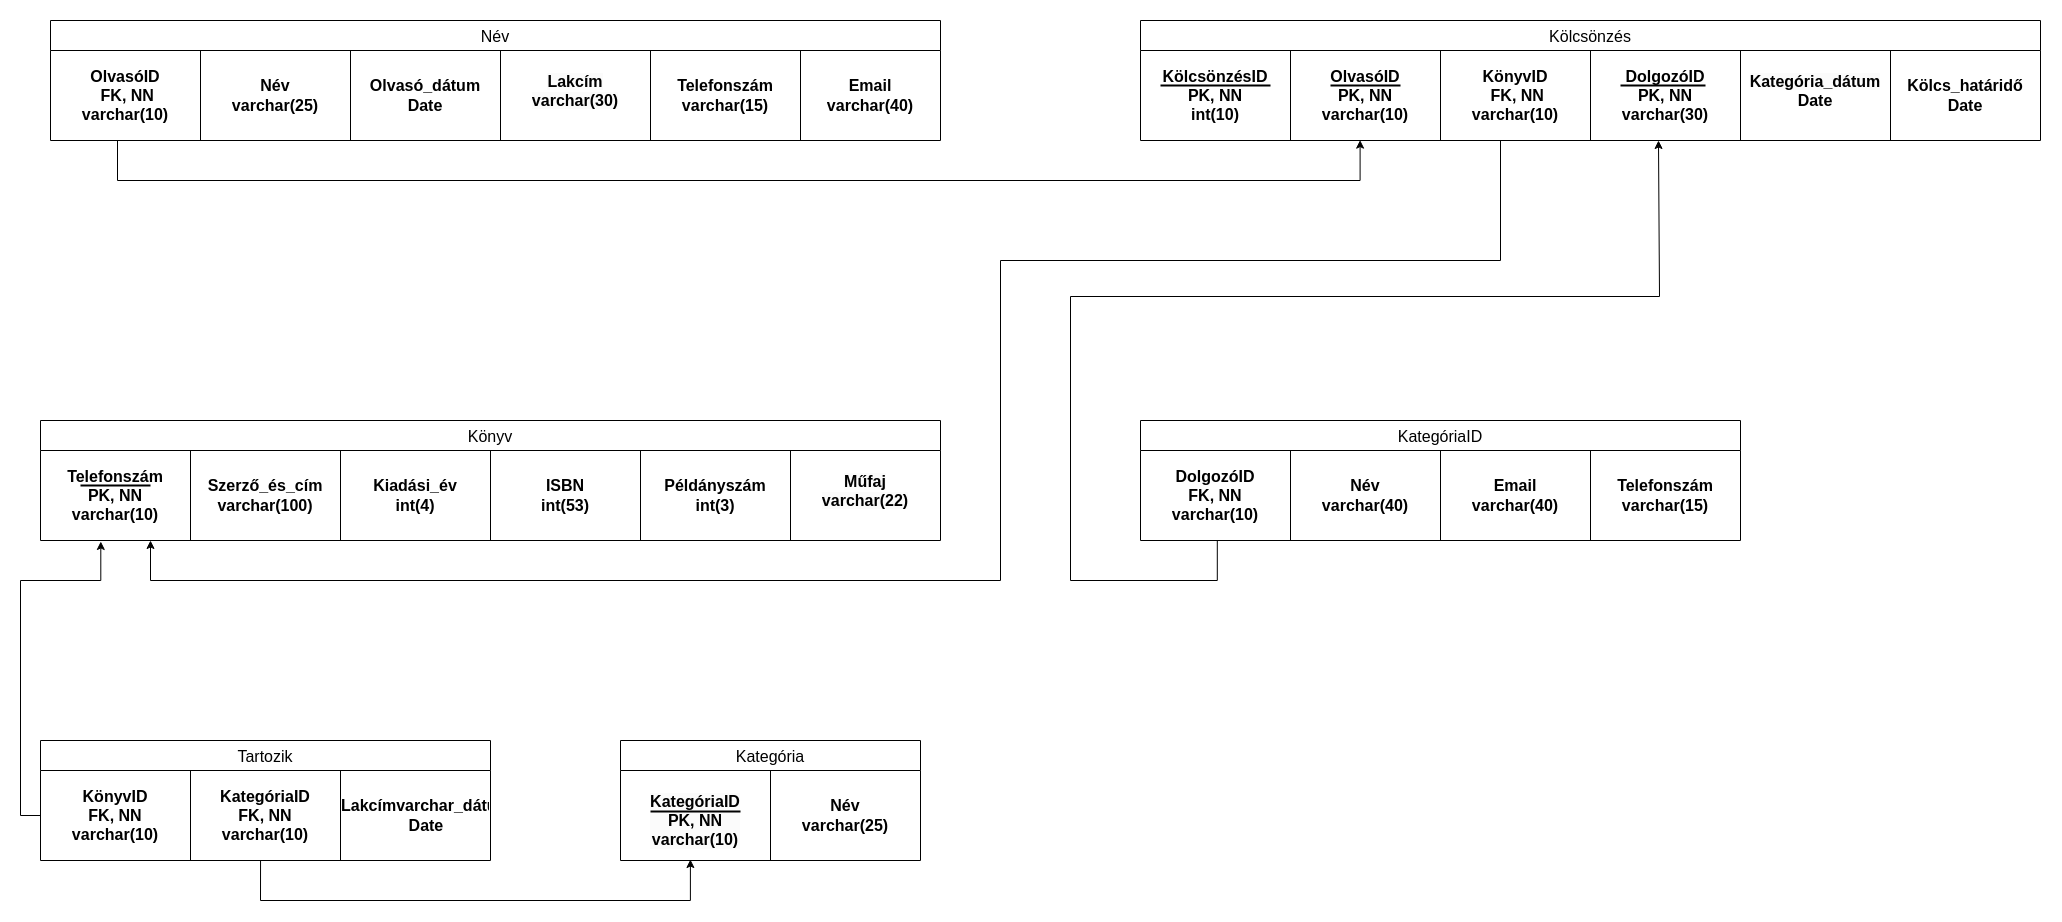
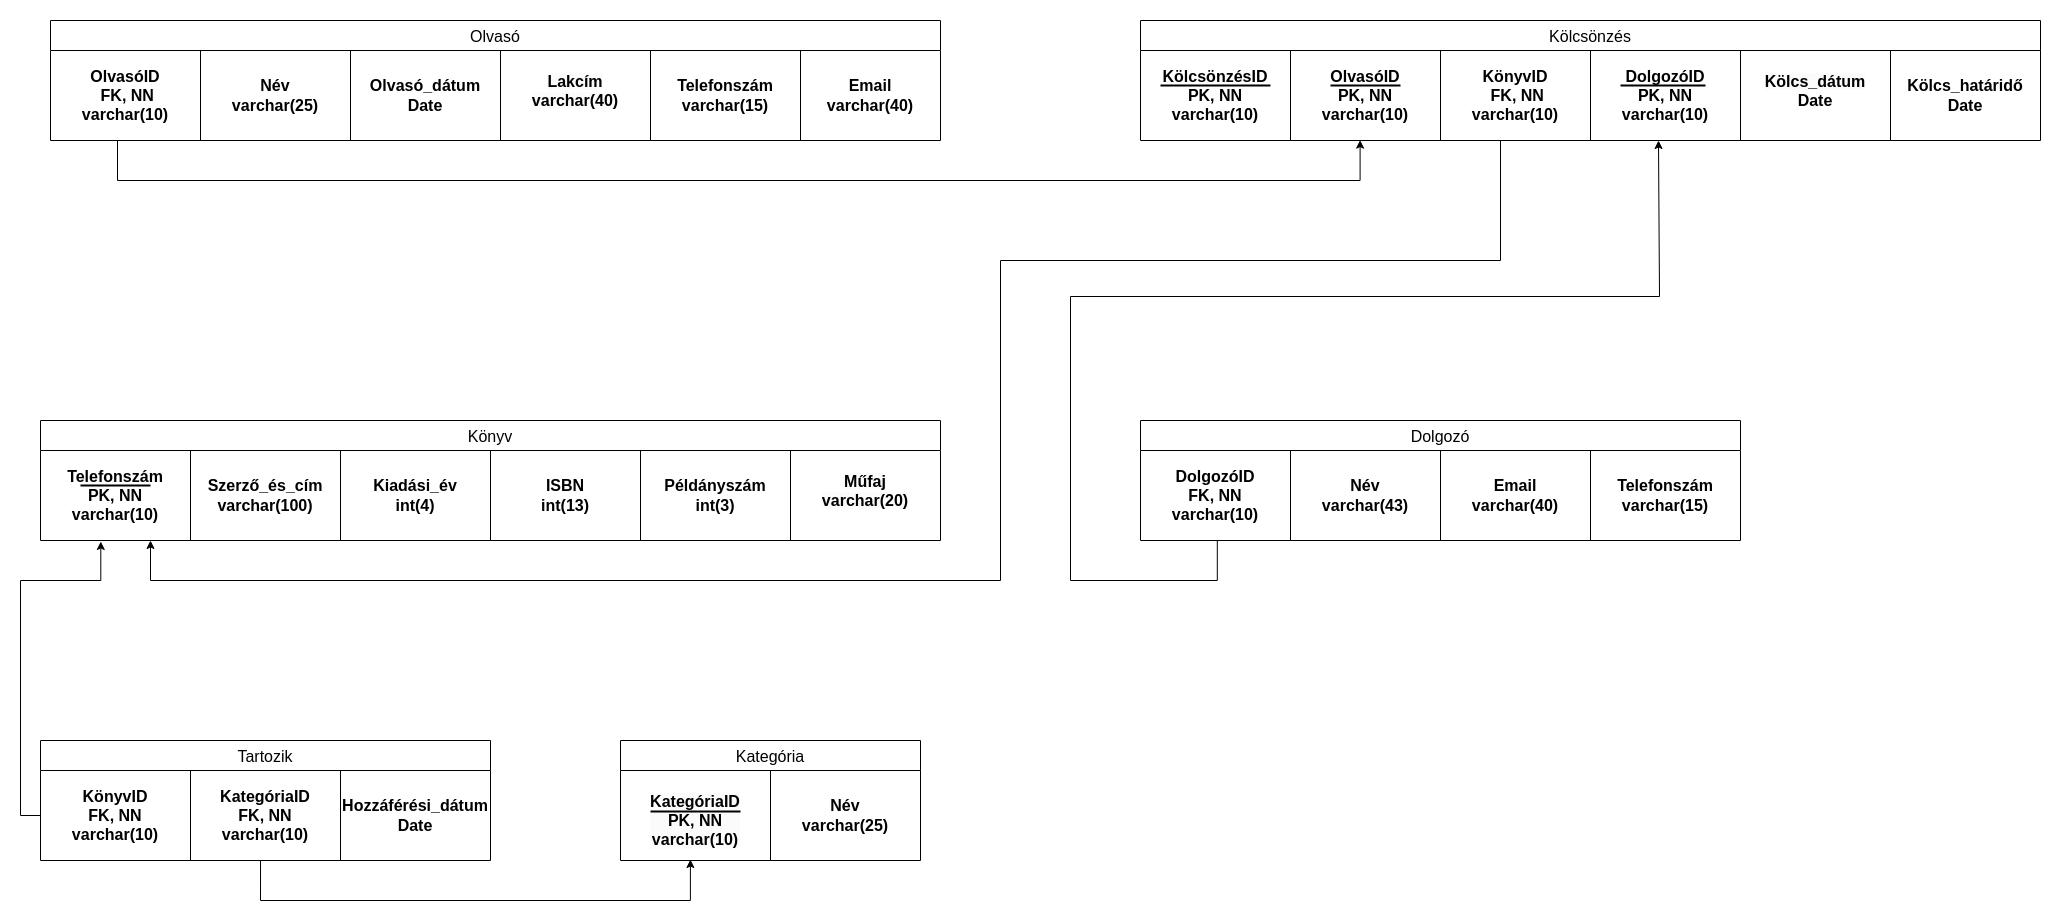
- <mxCell id="2" value="Név" style="shape=table;startSize=30;container=1;collapsible=0;childLayout=tableLayout;fixedRows=1;rowLines=0;fontStyle=0;strokeColor=default;fontSize=16;rounded=0;align=center;verticalAlign=middle;swimlaneFillColor=none;fontFamily=Helvetica;fontColor=default;fillColor=default;gradientColor=none;" vertex="1" parent="1"><mxGeometry x="50" y="20" width="890" height="120" as="geometry" /></mxCell>
+ <mxCell id="2" value="Olvasó" style="shape=table;startSize=30;container=1;collapsible=0;childLayout=tableLayout;fixedRows=1;rowLines=0;fontStyle=0;strokeColor=default;fontSize=16;rounded=0;align=center;verticalAlign=middle;swimlaneFillColor=none;fontFamily=Helvetica;fontColor=default;fillColor=default;gradientColor=none;" vertex="1" parent="1"><mxGeometry x="50" y="20" width="890" height="120" as="geometry" /></mxCell>
- <mxCell id="7" value="&#10;&lt;span style=&quot;color: rgb(0, 0, 0); font-family: Helvetica; font-size: 16px; font-style: normal; font-variant-ligatures: normal; font-variant-caps: normal; font-weight: 700; letter-spacing: normal; orphans: 2; text-align: center; text-indent: 0px; text-transform: none; widows: 2; word-spacing: 0px; -webkit-text-stroke-width: 0px; white-space: normal; background-color: rgb(251, 251, 251); text-decoration-thickness: initial; text-decoration-style: initial; text-decoration-color: initial; display: inline !important; float: none;&quot;&gt;Lakcím&lt;/span&gt;&lt;br style=&quot;forced-color-adjust: none; color: rgb(0, 0, 0); font-family: Helvetica; font-size: 16px; font-style: normal; font-variant-ligatures: normal; font-variant-caps: normal; font-weight: 700; letter-spacing: normal; orphans: 2; text-align: center; text-indent: 0px; text-transform: none; widows: 2; word-spacing: 0px; -webkit-text-stroke-width: 0px; white-space: normal; background-color: rgb(251, 251, 251); text-decoration-thickness: initial; text-decoration-style: initial; text-decoration-color: initial;&quot;&gt;&lt;span style=&quot;color: rgb(0, 0, 0); font-family: Helvetica; font-size: 16px; font-style: normal; font-variant-ligatures: normal; font-variant-caps: normal; font-weight: 700; letter-spacing: normal; orphans: 2; text-align: center; text-indent: 0px; text-transform: none; widows: 2; word-spacing: 0px; -webkit-text-stroke-width: 0px; white-space: normal; background-color: rgb(251, 251, 251); text-decoration-thickness: initial; text-decoration-style: initial; text-decoration-color: initial; display: inline !important; float: none;&quot;&gt;varchar(30)&lt;/span&gt;&#10;&#10;" style="shape=partialRectangle;html=1;whiteSpace=wrap;connectable=0;fillColor=none;top=0;left=0;bottom=0;right=0;overflow=hidden;pointerEvents=1;strokeColor=inherit;fontSize=16;rounded=0;align=center;verticalAlign=middle;swimlaneFillColor=none;fontFamily=Helvetica;fontColor=default;fontStyle=1;" vertex="1" parent="3"><mxGeometry x="450" width="150" height="90" as="geometry"><mxRectangle width="150" height="90" as="alternateBounds" /></mxGeometry></mxCell>
+ <mxCell id="7" value="&#10;&lt;span style=&quot;color: rgb(0, 0, 0); font-family: Helvetica; font-size: 16px; font-style: normal; font-variant-ligatures: normal; font-variant-caps: normal; font-weight: 700; letter-spacing: normal; orphans: 2; text-align: center; text-indent: 0px; text-transform: none; widows: 2; word-spacing: 0px; -webkit-text-stroke-width: 0px; white-space: normal; background-color: rgb(251, 251, 251); text-decoration-thickness: initial; text-decoration-style: initial; text-decoration-color: initial; display: inline !important; float: none;&quot;&gt;Lakcím&lt;/span&gt;&lt;br style=&quot;forced-color-adjust: none; color: rgb(0, 0, 0); font-family: Helvetica; font-size: 16px; font-style: normal; font-variant-ligatures: normal; font-variant-caps: normal; font-weight: 700; letter-spacing: normal; orphans: 2; text-align: center; text-indent: 0px; text-transform: none; widows: 2; word-spacing: 0px; -webkit-text-stroke-width: 0px; white-space: normal; background-color: rgb(251, 251, 251); text-decoration-thickness: initial; text-decoration-style: initial; text-decoration-color: initial;&quot;&gt;&lt;span style=&quot;color: rgb(0, 0, 0); font-family: Helvetica; font-size: 16px; font-style: normal; font-variant-ligatures: normal; font-variant-caps: normal; font-weight: 700; letter-spacing: normal; orphans: 2; text-align: center; text-indent: 0px; text-transform: none; widows: 2; word-spacing: 0px; -webkit-text-stroke-width: 0px; white-space: normal; background-color: rgb(251, 251, 251); text-decoration-thickness: initial; text-decoration-style: initial; text-decoration-color: initial; display: inline !important; float: none;&quot;&gt;varchar(40)&lt;/span&gt;&#10;&#10;" style="shape=partialRectangle;html=1;whiteSpace=wrap;connectable=0;fillColor=none;top=0;left=0;bottom=0;right=0;overflow=hidden;pointerEvents=1;strokeColor=inherit;fontSize=16;rounded=0;align=center;verticalAlign=middle;swimlaneFillColor=none;fontFamily=Helvetica;fontColor=default;fontStyle=1;" vertex="1" parent="3"><mxGeometry x="450" width="150" height="90" as="geometry"><mxRectangle width="150" height="90" as="alternateBounds" /></mxGeometry></mxCell>
- <mxCell id="13" value="KölcsönzésID&lt;br&gt;PK, NN&lt;br&gt;int(10)" style="shape=partialRectangle;html=1;whiteSpace=wrap;connectable=0;fillColor=none;top=0;left=0;bottom=0;right=0;overflow=hidden;pointerEvents=1;strokeColor=inherit;fontSize=16;rounded=0;align=center;verticalAlign=middle;swimlaneFillColor=none;fontFamily=Helvetica;fontColor=default;fontStyle=1;" vertex="1" parent="12"><mxGeometry width="150" height="90" as="geometry"><mxRectangle width="150" height="90" as="alternateBounds" /></mxGeometry></mxCell>
+ <mxCell id="13" value="KölcsönzésID&lt;br&gt;PK, NN&lt;br&gt;varchar(10)" style="shape=partialRectangle;html=1;whiteSpace=wrap;connectable=0;fillColor=none;top=0;left=0;bottom=0;right=0;overflow=hidden;pointerEvents=1;strokeColor=inherit;fontSize=16;rounded=0;align=center;verticalAlign=middle;swimlaneFillColor=none;fontFamily=Helvetica;fontColor=default;fontStyle=1;" vertex="1" parent="12"><mxGeometry width="150" height="90" as="geometry"><mxRectangle width="150" height="90" as="alternateBounds" /></mxGeometry></mxCell>
- <mxCell id="16" value="DolgozóID&lt;div&gt;PK, NN&lt;/div&gt;&lt;div&gt;varchar(30)&lt;/div&gt;" style="shape=partialRectangle;html=1;whiteSpace=wrap;connectable=0;fillColor=none;top=0;left=0;bottom=0;right=0;overflow=hidden;pointerEvents=1;strokeColor=inherit;fontSize=16;rounded=0;align=center;verticalAlign=middle;swimlaneFillColor=none;fontFamily=Helvetica;fontColor=default;fontStyle=1;" vertex="1" parent="12"><mxGeometry x="450" width="150" height="90" as="geometry"><mxRectangle width="150" height="90" as="alternateBounds" /></mxGeometry></mxCell>
+ <mxCell id="16" value="DolgozóID&lt;div&gt;PK, NN&lt;/div&gt;&lt;div&gt;varchar(10)&lt;/div&gt;" style="shape=partialRectangle;html=1;whiteSpace=wrap;connectable=0;fillColor=none;top=0;left=0;bottom=0;right=0;overflow=hidden;pointerEvents=1;strokeColor=inherit;fontSize=16;rounded=0;align=center;verticalAlign=middle;swimlaneFillColor=none;fontFamily=Helvetica;fontColor=default;fontStyle=1;" vertex="1" parent="12"><mxGeometry x="450" width="150" height="90" as="geometry"><mxRectangle width="150" height="90" as="alternateBounds" /></mxGeometry></mxCell>
- <mxCell id="17" value="&#10;&lt;span style=&quot;color: rgb(0, 0, 0); font-family: Helvetica; font-size: 16px; font-style: normal; font-variant-ligatures: normal; font-variant-caps: normal; font-weight: 700; letter-spacing: normal; orphans: 2; text-align: center; text-indent: 0px; text-transform: none; widows: 2; word-spacing: 0px; -webkit-text-stroke-width: 0px; white-space: normal; background-color: rgb(251, 251, 251); text-decoration-thickness: initial; text-decoration-style: initial; text-decoration-color: initial; display: inline !important; float: none;&quot;&gt;Kategória_dátum&lt;/span&gt;&lt;br style=&quot;forced-color-adjust: none; color: rgb(0, 0, 0); font-family: Helvetica; font-size: 16px; font-style: normal; font-variant-ligatures: normal; font-variant-caps: normal; font-weight: 700; letter-spacing: normal; orphans: 2; text-align: center; text-indent: 0px; text-transform: none; widows: 2; word-spacing: 0px; -webkit-text-stroke-width: 0px; white-space: normal; background-color: rgb(251, 251, 251); text-decoration-thickness: initial; text-decoration-style: initial; text-decoration-color: initial;&quot;&gt;&lt;span style=&quot;forced-color-adjust: none; color: rgb(0, 0, 0); font-family: Helvetica; font-size: 16px; font-style: normal; font-variant-ligatures: normal; font-variant-caps: normal; font-weight: 700; letter-spacing: normal; orphans: 2; text-align: center; text-indent: 0px; text-transform: none; widows: 2; word-spacing: 0px; -webkit-text-stroke-width: 0px; white-space: normal; background-color: initial; text-decoration-thickness: initial; text-decoration-style: initial; text-decoration-color: initial;&quot;&gt;Date&lt;/span&gt;&#10;&#10;" style="shape=partialRectangle;html=1;whiteSpace=wrap;connectable=0;fillColor=none;top=0;left=0;bottom=0;right=0;overflow=hidden;pointerEvents=1;strokeColor=inherit;fontSize=16;rounded=0;align=center;verticalAlign=middle;swimlaneFillColor=none;fontFamily=Helvetica;fontColor=default;fontStyle=1;" vertex="1" parent="12"><mxGeometry x="600" width="150" height="90" as="geometry"><mxRectangle width="150" height="90" as="alternateBounds" /></mxGeometry></mxCell>
+ <mxCell id="17" value="&#10;&lt;span style=&quot;color: rgb(0, 0, 0); font-family: Helvetica; font-size: 16px; font-style: normal; font-variant-ligatures: normal; font-variant-caps: normal; font-weight: 700; letter-spacing: normal; orphans: 2; text-align: center; text-indent: 0px; text-transform: none; widows: 2; word-spacing: 0px; -webkit-text-stroke-width: 0px; white-space: normal; background-color: rgb(251, 251, 251); text-decoration-thickness: initial; text-decoration-style: initial; text-decoration-color: initial; display: inline !important; float: none;&quot;&gt;Kölcs_dátum&lt;/span&gt;&lt;br style=&quot;forced-color-adjust: none; color: rgb(0, 0, 0); font-family: Helvetica; font-size: 16px; font-style: normal; font-variant-ligatures: normal; font-variant-caps: normal; font-weight: 700; letter-spacing: normal; orphans: 2; text-align: center; text-indent: 0px; text-transform: none; widows: 2; word-spacing: 0px; -webkit-text-stroke-width: 0px; white-space: normal; background-color: rgb(251, 251, 251); text-decoration-thickness: initial; text-decoration-style: initial; text-decoration-color: initial;&quot;&gt;&lt;span style=&quot;forced-color-adjust: none; color: rgb(0, 0, 0); font-family: Helvetica; font-size: 16px; font-style: normal; font-variant-ligatures: normal; font-variant-caps: normal; font-weight: 700; letter-spacing: normal; orphans: 2; text-align: center; text-indent: 0px; text-transform: none; widows: 2; word-spacing: 0px; -webkit-text-stroke-width: 0px; white-space: normal; background-color: initial; text-decoration-thickness: initial; text-decoration-style: initial; text-decoration-color: initial;&quot;&gt;Date&lt;/span&gt;&#10;&#10;" style="shape=partialRectangle;html=1;whiteSpace=wrap;connectable=0;fillColor=none;top=0;left=0;bottom=0;right=0;overflow=hidden;pointerEvents=1;strokeColor=inherit;fontSize=16;rounded=0;align=center;verticalAlign=middle;swimlaneFillColor=none;fontFamily=Helvetica;fontColor=default;fontStyle=1;" vertex="1" parent="12"><mxGeometry x="600" width="150" height="90" as="geometry"><mxRectangle width="150" height="90" as="alternateBounds" /></mxGeometry></mxCell>
- <mxCell id="28" value="KategóriaID" style="shape=table;startSize=30;container=1;collapsible=0;childLayout=tableLayout;fixedRows=1;rowLines=0;fontStyle=0;strokeColor=default;fontSize=16;rounded=0;align=center;verticalAlign=middle;swimlaneFillColor=none;fontFamily=Helvetica;fontColor=default;fillColor=default;gradientColor=none;" vertex="1" parent="1"><mxGeometry x="1140" y="420" width="600" height="120" as="geometry" /></mxCell>
+ <mxCell id="28" value="Dolgozó" style="shape=table;startSize=30;container=1;collapsible=0;childLayout=tableLayout;fixedRows=1;rowLines=0;fontStyle=0;strokeColor=default;fontSize=16;rounded=0;align=center;verticalAlign=middle;swimlaneFillColor=none;fontFamily=Helvetica;fontColor=default;fillColor=default;gradientColor=none;" vertex="1" parent="1"><mxGeometry x="1140" y="420" width="600" height="120" as="geometry" /></mxCell>
- <mxCell id="24" value="ISBN&lt;div&gt;int(53)&lt;/div&gt;" style="shape=partialRectangle;html=1;whiteSpace=wrap;connectable=0;fillColor=none;top=0;left=0;bottom=0;right=0;overflow=hidden;pointerEvents=1;strokeColor=inherit;fontSize=16;rounded=0;align=center;verticalAlign=middle;swimlaneFillColor=none;fontFamily=Helvetica;fontColor=default;fontStyle=1;" vertex="1" parent="20"><mxGeometry x="450" width="150" height="90" as="geometry"><mxRectangle width="150" height="90" as="alternateBounds" /></mxGeometry></mxCell>
+ <mxCell id="24" value="ISBN&lt;div&gt;int(13)&lt;/div&gt;" style="shape=partialRectangle;html=1;whiteSpace=wrap;connectable=0;fillColor=none;top=0;left=0;bottom=0;right=0;overflow=hidden;pointerEvents=1;strokeColor=inherit;fontSize=16;rounded=0;align=center;verticalAlign=middle;swimlaneFillColor=none;fontFamily=Helvetica;fontColor=default;fontStyle=1;" vertex="1" parent="20"><mxGeometry x="450" width="150" height="90" as="geometry"><mxRectangle width="150" height="90" as="alternateBounds" /></mxGeometry></mxCell>
- <mxCell id="26" value="&#10;&lt;span style=&quot;color: rgb(0, 0, 0); font-family: Helvetica; font-size: 16px; font-style: normal; font-variant-ligatures: normal; font-variant-caps: normal; font-weight: 700; letter-spacing: normal; orphans: 2; text-align: center; text-indent: 0px; text-transform: none; widows: 2; word-spacing: 0px; -webkit-text-stroke-width: 0px; white-space: normal; background-color: rgb(251, 251, 251); text-decoration-thickness: initial; text-decoration-style: initial; text-decoration-color: initial; display: inline !important; float: none;&quot;&gt;Műfaj&lt;/span&gt;&lt;br style=&quot;forced-color-adjust: none; color: rgb(0, 0, 0); font-family: Helvetica; font-size: 16px; font-style: normal; font-variant-ligatures: normal; font-variant-caps: normal; font-weight: 700; letter-spacing: normal; orphans: 2; text-align: center; text-indent: 0px; text-transform: none; widows: 2; word-spacing: 0px; -webkit-text-stroke-width: 0px; white-space: normal; background-color: rgb(251, 251, 251); text-decoration-thickness: initial; text-decoration-style: initial; text-decoration-color: initial;&quot;&gt;&lt;span style=&quot;color: rgb(0, 0, 0); font-family: Helvetica; font-size: 16px; font-style: normal; font-variant-ligatures: normal; font-variant-caps: normal; font-weight: 700; letter-spacing: normal; orphans: 2; text-align: center; text-indent: 0px; text-transform: none; widows: 2; word-spacing: 0px; -webkit-text-stroke-width: 0px; white-space: normal; background-color: rgb(251, 251, 251); text-decoration-thickness: initial; text-decoration-style: initial; text-decoration-color: initial; display: inline !important; float: none;&quot;&gt;varchar(22)&lt;/span&gt;&#10;&#10;" style="shape=partialRectangle;html=1;whiteSpace=wrap;connectable=0;fillColor=none;top=0;left=0;bottom=0;right=0;overflow=hidden;pointerEvents=1;strokeColor=inherit;fontSize=16;rounded=0;align=center;verticalAlign=middle;swimlaneFillColor=none;fontFamily=Helvetica;fontColor=default;fontStyle=1;" vertex="1" parent="20"><mxGeometry x="750" width="150" height="90" as="geometry"><mxRectangle width="150" height="90" as="alternateBounds" /></mxGeometry></mxCell>
+ <mxCell id="26" value="&#10;&lt;span style=&quot;color: rgb(0, 0, 0); font-family: Helvetica; font-size: 16px; font-style: normal; font-variant-ligatures: normal; font-variant-caps: normal; font-weight: 700; letter-spacing: normal; orphans: 2; text-align: center; text-indent: 0px; text-transform: none; widows: 2; word-spacing: 0px; -webkit-text-stroke-width: 0px; white-space: normal; background-color: rgb(251, 251, 251); text-decoration-thickness: initial; text-decoration-style: initial; text-decoration-color: initial; display: inline !important; float: none;&quot;&gt;Műfaj&lt;/span&gt;&lt;br style=&quot;forced-color-adjust: none; color: rgb(0, 0, 0); font-family: Helvetica; font-size: 16px; font-style: normal; font-variant-ligatures: normal; font-variant-caps: normal; font-weight: 700; letter-spacing: normal; orphans: 2; text-align: center; text-indent: 0px; text-transform: none; widows: 2; word-spacing: 0px; -webkit-text-stroke-width: 0px; white-space: normal; background-color: rgb(251, 251, 251); text-decoration-thickness: initial; text-decoration-style: initial; text-decoration-color: initial;&quot;&gt;&lt;span style=&quot;color: rgb(0, 0, 0); font-family: Helvetica; font-size: 16px; font-style: normal; font-variant-ligatures: normal; font-variant-caps: normal; font-weight: 700; letter-spacing: normal; orphans: 2; text-align: center; text-indent: 0px; text-transform: none; widows: 2; word-spacing: 0px; -webkit-text-stroke-width: 0px; white-space: normal; background-color: rgb(251, 251, 251); text-decoration-thickness: initial; text-decoration-style: initial; text-decoration-color: initial; display: inline !important; float: none;&quot;&gt;varchar(20)&lt;/span&gt;&#10;&#10;" style="shape=partialRectangle;html=1;whiteSpace=wrap;connectable=0;fillColor=none;top=0;left=0;bottom=0;right=0;overflow=hidden;pointerEvents=1;strokeColor=inherit;fontSize=16;rounded=0;align=center;verticalAlign=middle;swimlaneFillColor=none;fontFamily=Helvetica;fontColor=default;fontStyle=1;" vertex="1" parent="20"><mxGeometry x="750" width="150" height="90" as="geometry"><mxRectangle width="150" height="90" as="alternateBounds" /></mxGeometry></mxCell>
- <mxCell id="31" value="Név&lt;br&gt;varchar(40)" style="shape=partialRectangle;html=1;whiteSpace=wrap;connectable=0;fillColor=none;top=0;left=0;bottom=0;right=0;overflow=hidden;pointerEvents=1;strokeColor=inherit;fontSize=16;rounded=0;align=center;verticalAlign=middle;swimlaneFillColor=none;fontFamily=Helvetica;fontColor=default;fontStyle=1;" vertex="1" parent="29"><mxGeometry x="150" width="150" height="90" as="geometry"><mxRectangle width="150" height="90" as="alternateBounds" /></mxGeometry></mxCell>
+ <mxCell id="31" value="Név&lt;br&gt;varchar(43)" style="shape=partialRectangle;html=1;whiteSpace=wrap;connectable=0;fillColor=none;top=0;left=0;bottom=0;right=0;overflow=hidden;pointerEvents=1;strokeColor=inherit;fontSize=16;rounded=0;align=center;verticalAlign=middle;swimlaneFillColor=none;fontFamily=Helvetica;fontColor=default;fontStyle=1;" vertex="1" parent="29"><mxGeometry x="150" width="150" height="90" as="geometry"><mxRectangle width="150" height="90" as="alternateBounds" /></mxGeometry></mxCell>
- <mxCell id="38" value="Lakcímvarchar_dátum&lt;div&gt;Date&lt;/div&gt;" style="shape=partialRectangle;html=1;whiteSpace=wrap;connectable=0;fillColor=none;top=0;left=0;bottom=0;right=0;overflow=hidden;pointerEvents=1;strokeColor=inherit;fontSize=16;rounded=0;align=center;verticalAlign=middle;swimlaneFillColor=none;fontFamily=Helvetica;fontColor=default;fontStyle=1;" vertex="1" parent="35"><mxGeometry x="300" width="150" height="90" as="geometry"><mxRectangle width="150" height="90" as="alternateBounds" /></mxGeometry></mxCell>
+ <mxCell id="38" value="Hozzáférési_dátum&lt;div&gt;Date&lt;/div&gt;" style="shape=partialRectangle;html=1;whiteSpace=wrap;connectable=0;fillColor=none;top=0;left=0;bottom=0;right=0;overflow=hidden;pointerEvents=1;strokeColor=inherit;fontSize=16;rounded=0;align=center;verticalAlign=middle;swimlaneFillColor=none;fontFamily=Helvetica;fontColor=default;fontStyle=1;" vertex="1" parent="35"><mxGeometry x="300" width="150" height="90" as="geometry"><mxRectangle width="150" height="90" as="alternateBounds" /></mxGeometry></mxCell>
